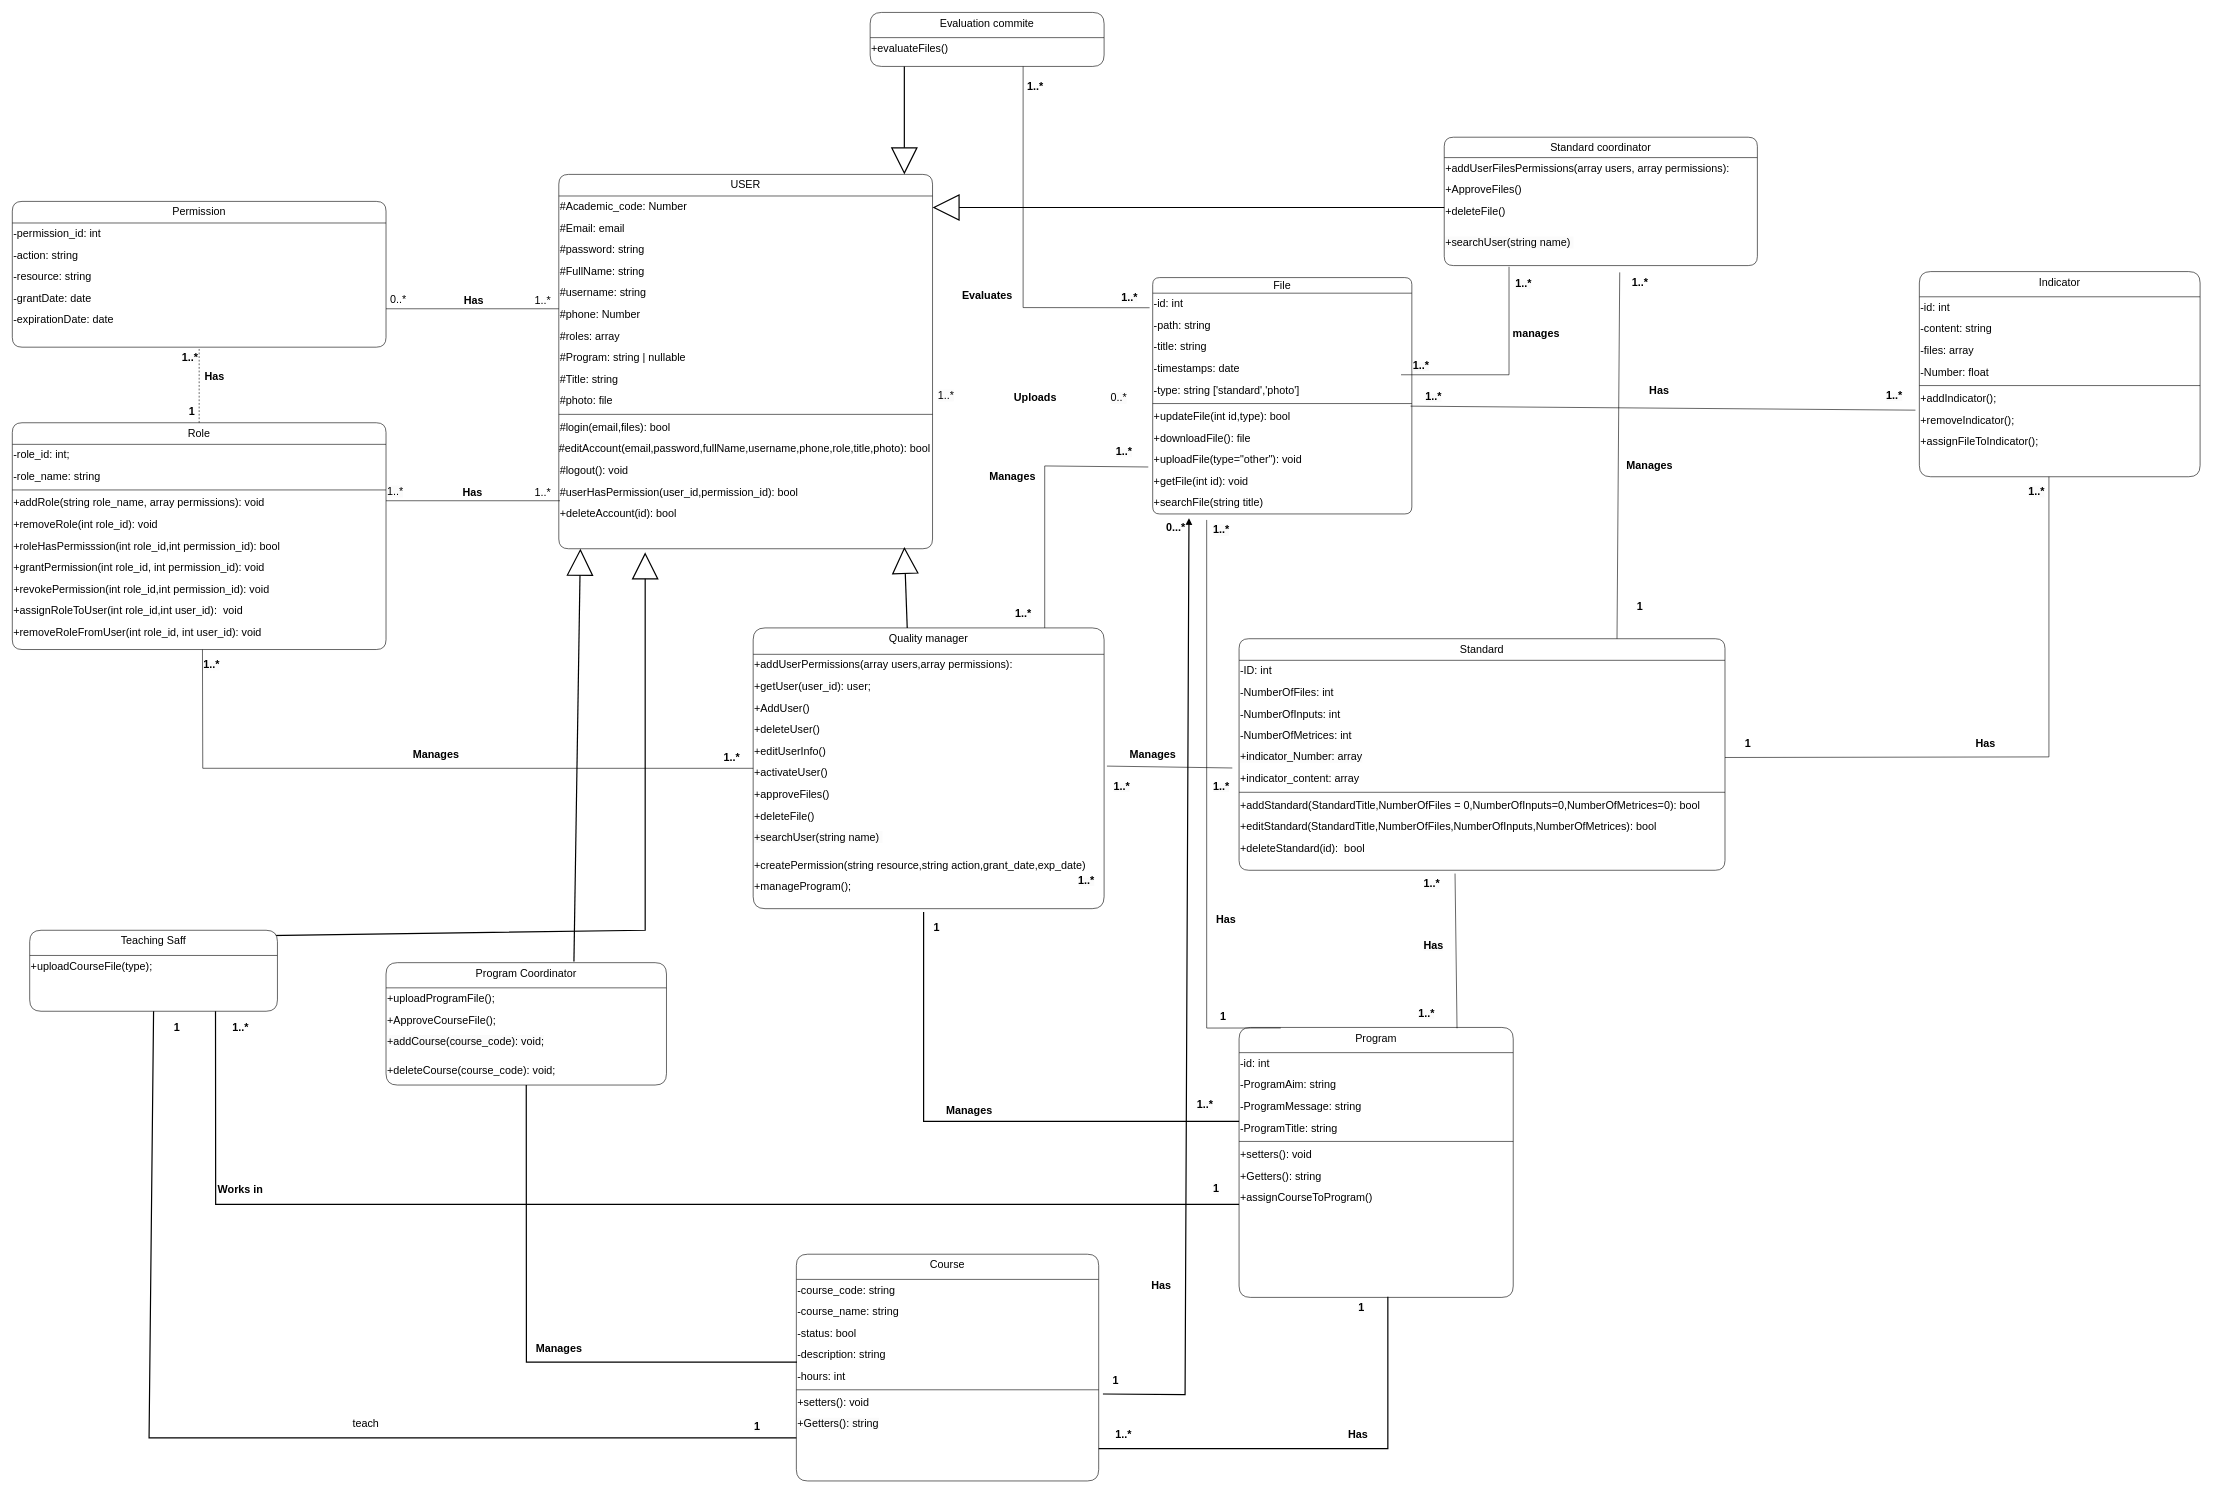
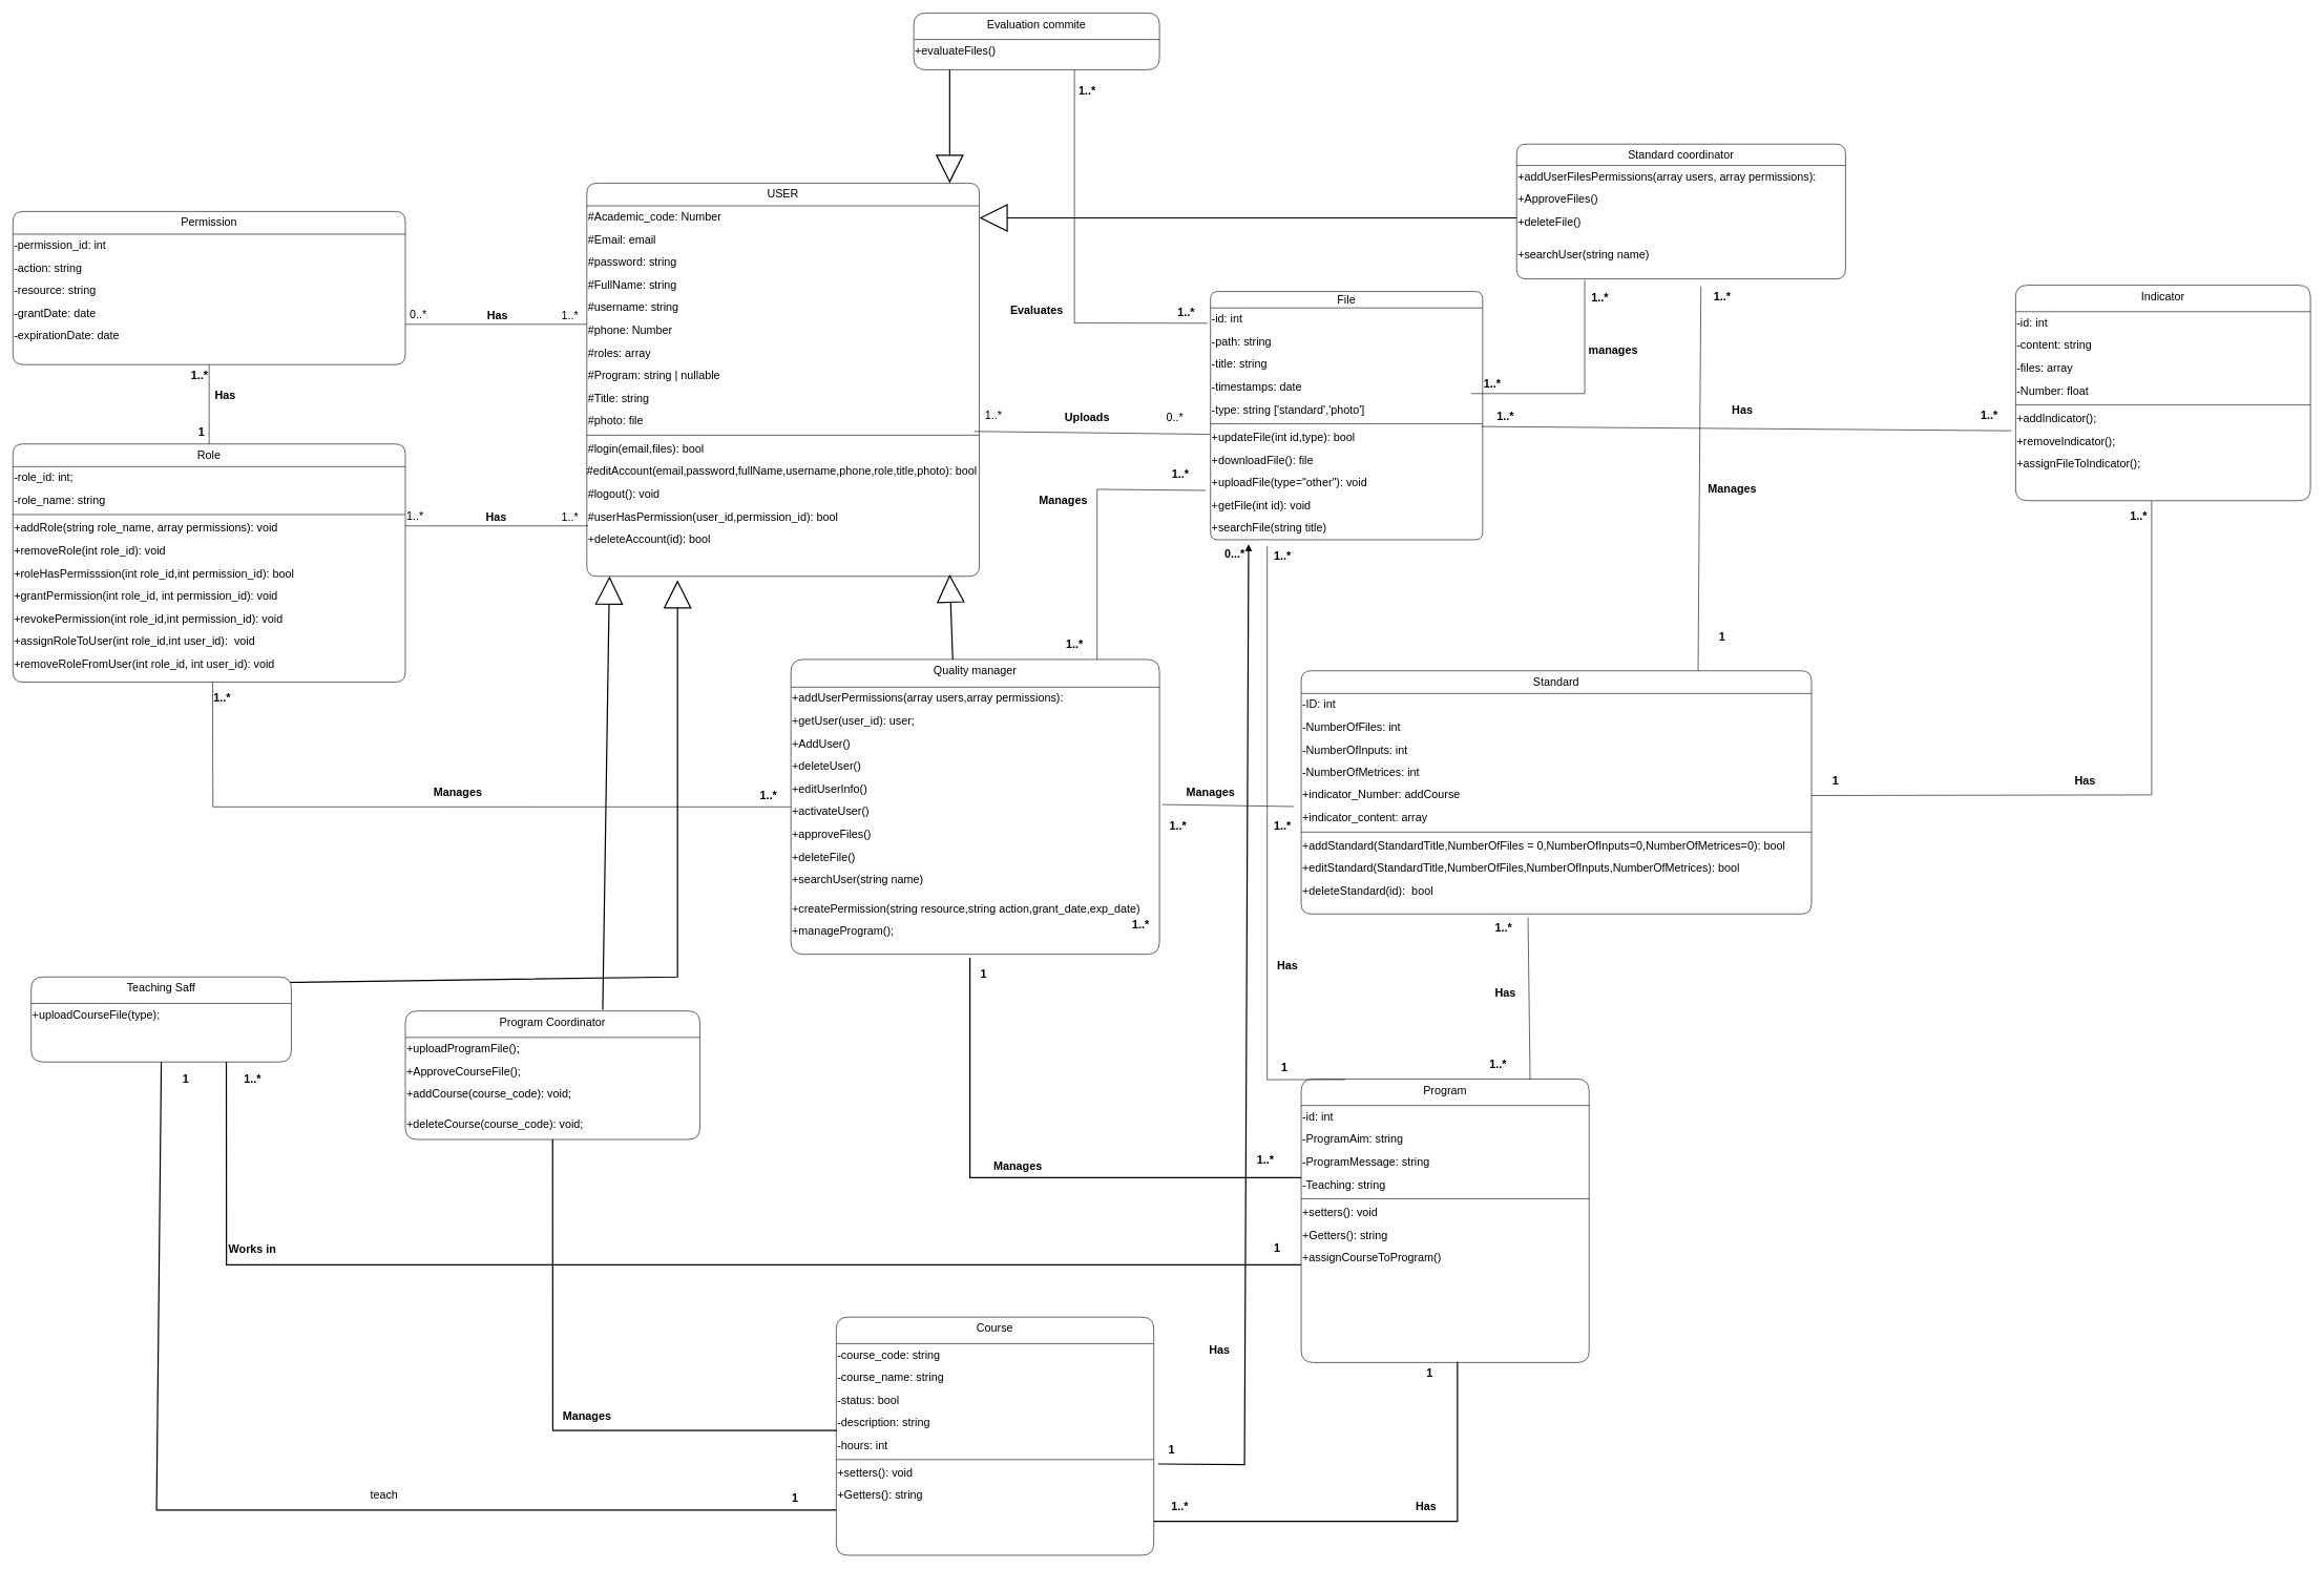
- <mxCell id="162" value="" style="endArrow=none;html=1;rounded=0;entryX=0.5;entryY=1;entryDx=0;entryDy=0;exitX=0.5;exitY=0;exitDx=0;exitDy=0;dashed=1;" edge="1" parent="1" source="115" target="65"><mxGeometry width="50" height="50" relative="1" as="geometry"><mxPoint x="319" y="664" as="sourcePoint" /><mxPoint x="369" y="614" as="targetPoint" /></mxGeometry></mxCell>
+ <mxCell id="162" value="" style="endArrow=none;html=1;rounded=0;entryX=0.5;entryY=1;entryDx=0;entryDy=0;exitX=0.5;exitY=0;exitDx=0;exitDy=0;" edge="1" parent="1" source="115" target="65"><mxGeometry width="50" height="50" relative="1" as="geometry"><mxPoint x="319" y="664" as="sourcePoint" /><mxPoint x="369" y="614" as="targetPoint" /></mxGeometry></mxCell>
+ <mxCell id="78" value="" style="endArrow=none;html=1;rounded=0;entryX=-0.004;entryY=0.351;entryDx=0;entryDy=0;entryPerimeter=0;exitX=0.987;exitY=-0.278;exitDx=0;exitDy=0;exitPerimeter=0;" parent="1" source="14" target="58" edge="1"><mxGeometry width="50" height="50" relative="1" as="geometry"><mxPoint x="1669" y="700" as="sourcePoint" /><mxPoint x="1759" y="700" as="targetPoint" /></mxGeometry></mxCell>
- <mxCell id="45" value="&lt;span style=&quot;color: rgb(0, 0, 0); font-family: Helvetica; font-size: 18px; font-style: normal; font-variant-ligatures: normal; font-variant-caps: normal; font-weight: 400; letter-spacing: normal; orphans: 2; text-align: left; text-indent: 0px; text-transform: none; widows: 2; word-spacing: 0px; -webkit-text-stroke-width: 0px; background-color: rgb(251, 251, 251); text-decoration-thickness: initial; text-decoration-style: initial; text-decoration-color: initial; float: none; display: inline !important;&quot;&gt;+indicator_Number: array&lt;/span&gt;" style="text;whiteSpace=wrap;html=1;" vertex="1" parent="40"><mxGeometry y="180" width="810" height="36" as="geometry" /></mxCell>
+ <mxCell id="45" value="&lt;span style=&quot;color: rgb(0, 0, 0); font-family: Helvetica; font-size: 18px; font-style: normal; font-variant-ligatures: normal; font-variant-caps: normal; font-weight: 400; letter-spacing: normal; orphans: 2; text-align: left; text-indent: 0px; text-transform: none; widows: 2; word-spacing: 0px; -webkit-text-stroke-width: 0px; background-color: rgb(251, 251, 251); text-decoration-thickness: initial; text-decoration-style: initial; text-decoration-color: initial; float: none; display: inline !important;&quot;&gt;+indicator_Number: addCourse&lt;/span&gt;" style="text;whiteSpace=wrap;html=1;" vertex="1" parent="40"><mxGeometry y="180" width="810" height="36" as="geometry" /></mxCell>
- <mxCell id="35" value="&lt;font style=&quot;font-size: 18px;&quot;&gt;-ProgramTitle: string&lt;/font&gt;" style="text;html=1;align=left;verticalAlign=middle;resizable=0;points=[];autosize=1;strokeColor=none;fillColor=none;" parent="31" vertex="1"><mxGeometry y="150" width="457" height="36" as="geometry" /></mxCell>
+ <mxCell id="35" value="&lt;font style=&quot;font-size: 18px;&quot;&gt;-Teaching: string&lt;/font&gt;" style="text;html=1;align=left;verticalAlign=middle;resizable=0;points=[];autosize=1;strokeColor=none;fillColor=none;" parent="31" vertex="1"><mxGeometry y="150" width="457" height="36" as="geometry" /></mxCell>
